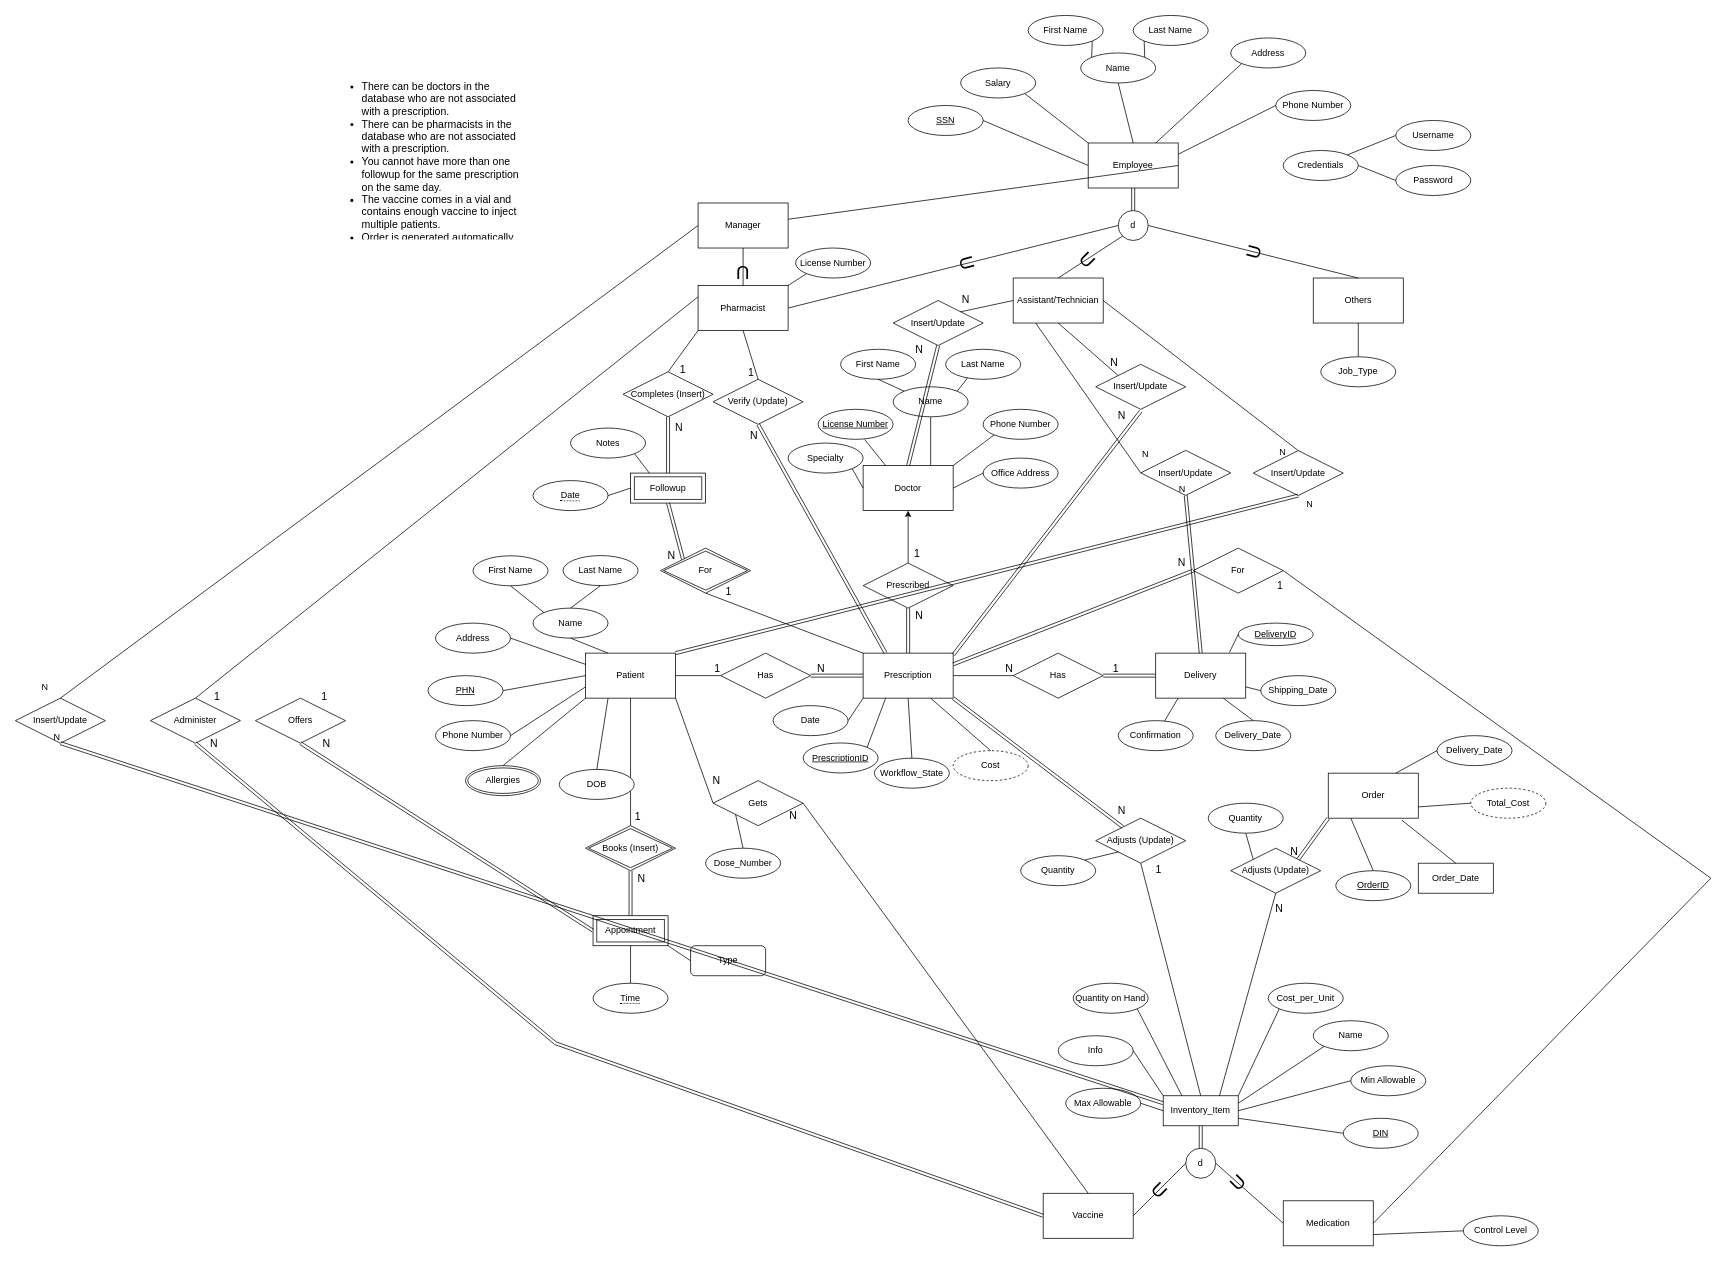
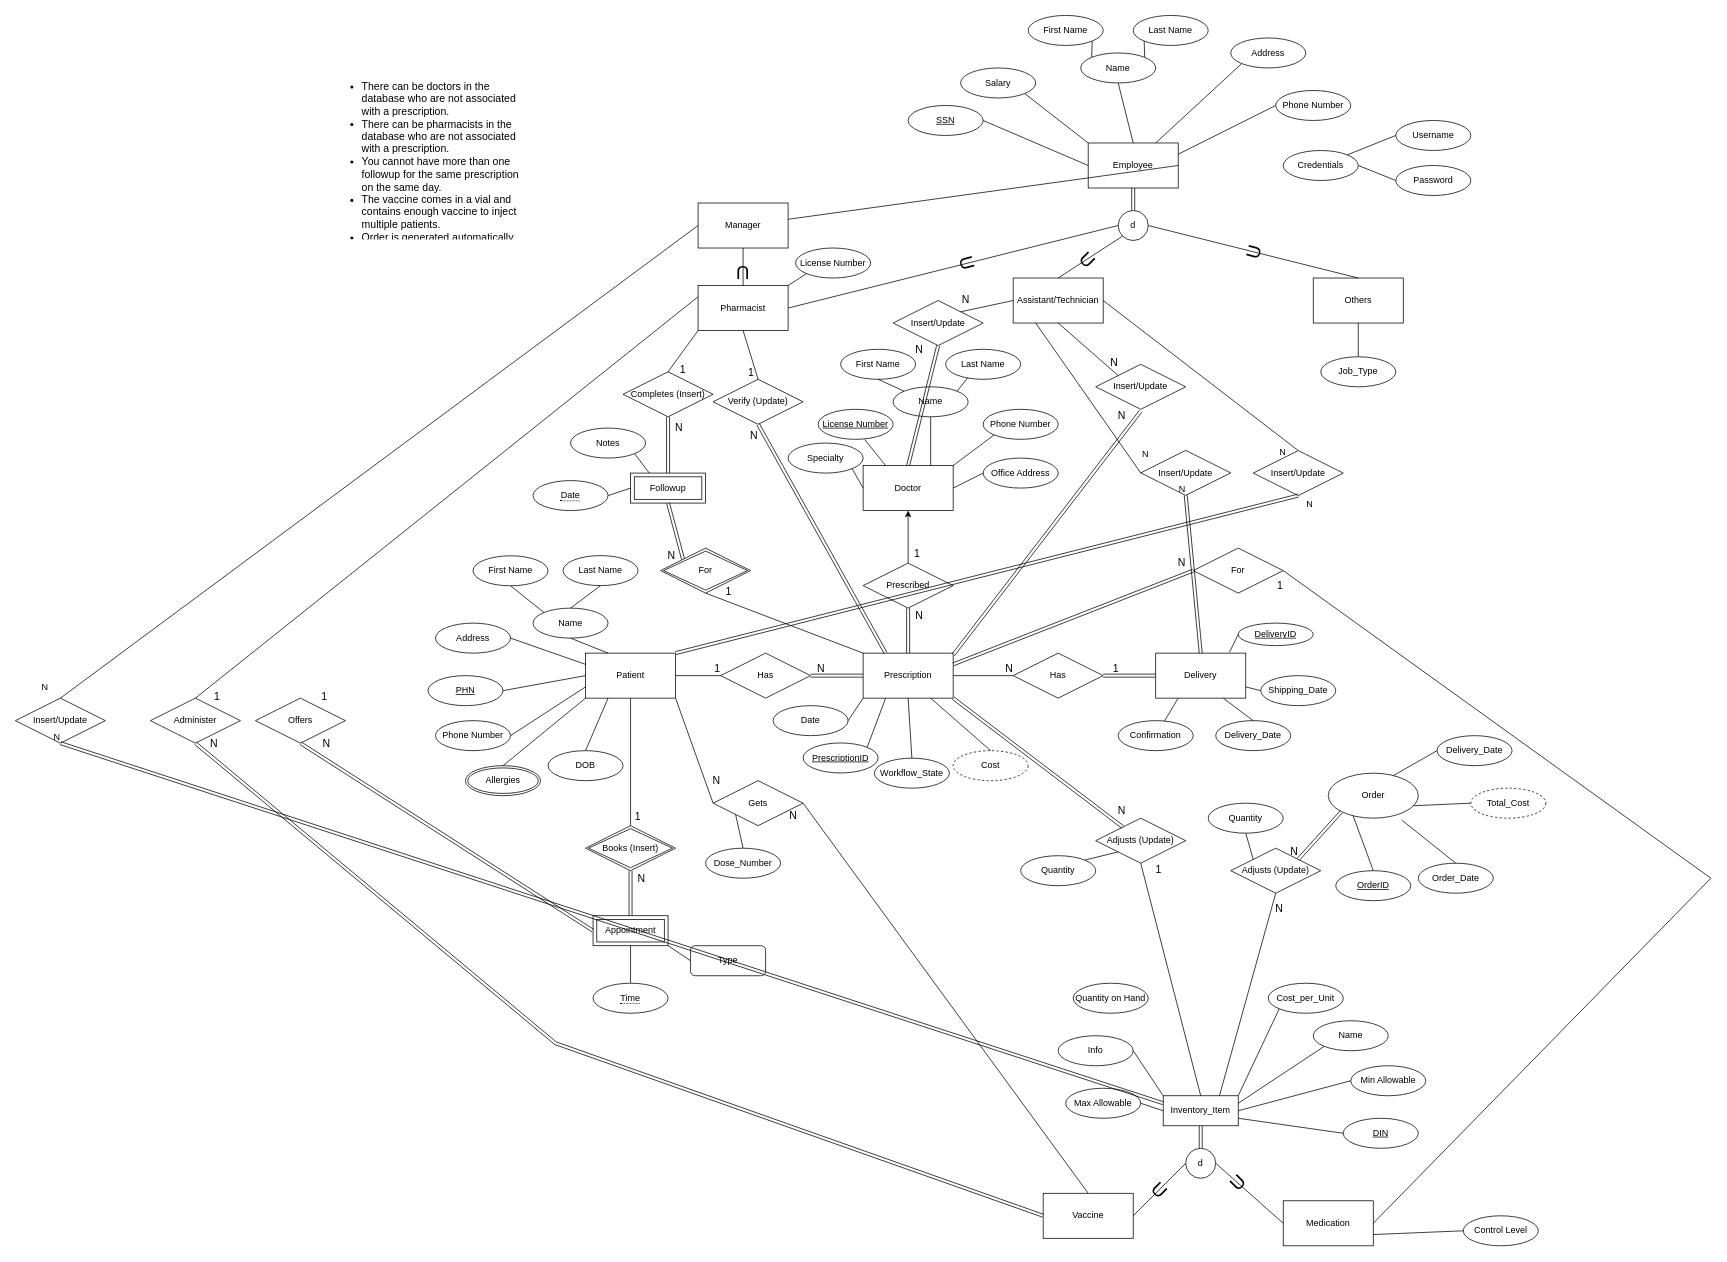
- <mxCell id="95" value="DOB" style="ellipse;whiteSpace=wrap;html=1;align=center;" parent="1" vertex="1"><mxGeometry x="745" y="1025" width="100" height="40" as="geometry" /></mxCell>
+ <mxCell id="95" value="DOB" style="ellipse;whiteSpace=wrap;html=1;align=center;" parent="1" vertex="1"><mxGeometry x="730" y="1000" width="100" height="40" as="geometry" /></mxCell>
- <mxCell id="11" value="Order" style="rounded=0;whiteSpace=wrap;html=1;" parent="1" vertex="1"><mxGeometry x="1770" y="1030" width="120" height="60" as="geometry" /></mxCell>
+ <mxCell id="11" value="Order" style="ellipse;whiteSpace=wrap;html=1;" parent="1" vertex="1"><mxGeometry x="1770" y="1030" width="120" height="60" as="geometry" /></mxCell>
- <mxCell id="102" value="Order_Date" style="whiteSpace=wrap;html=1;align=center;rounded=0;" parent="1" vertex="1"><mxGeometry x="1890" y="1150" width="100" height="40" as="geometry" /></mxCell>
+ <mxCell id="102" value="Order_Date" style="ellipse;whiteSpace=wrap;html=1;align=center;" parent="1" vertex="1"><mxGeometry x="1890" y="1150" width="100" height="40" as="geometry" /></mxCell>
- <mxCell id="193" value="" style="endArrow=none;html=1;rounded=0;fontSize=14;exitX=1;exitY=1;exitDx=0;exitDy=0;entryX=0.25;entryY=0;entryDx=0;entryDy=0;" parent="1" source="100" target="91" edge="1"><mxGeometry width="50" height="50" relative="1" as="geometry"><mxPoint x="1440" y="1340" as="sourcePoint" /><mxPoint x="1490" y="1290" as="targetPoint" /></mxGeometry></mxCell>
